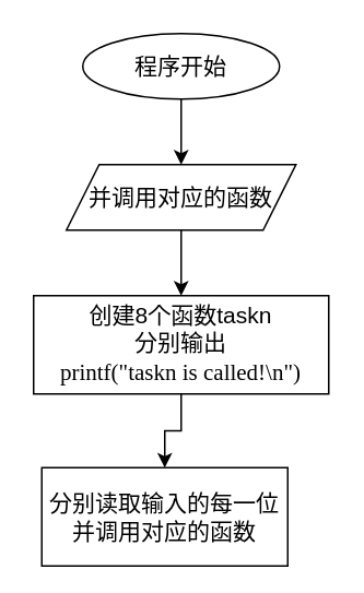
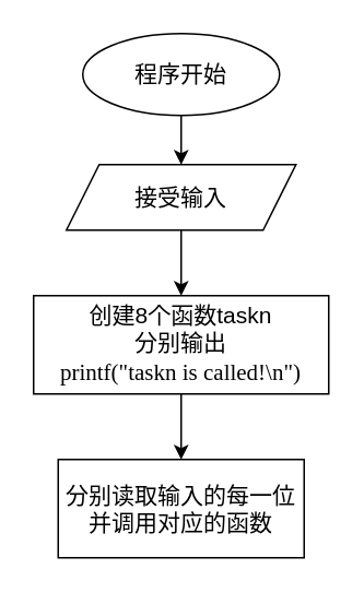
- <mxCell id="3" value="&lt;font style=&quot;font-size: 14px;&quot;&gt;程序开始&lt;/font&gt;" style="ellipse;whiteSpace=wrap;html=1;" parent="1" vertex="1"><mxGeometry x="50" y="20" width="120" height="40" as="geometry" /></mxCell>
+ <mxCell id="3" value="&lt;font style=&quot;font-size: 14px;&quot;&gt;程序开始&lt;/font&gt;" style="ellipse;whiteSpace=wrap;html=1;" parent="1" vertex="1"><mxGeometry x="50" y="20" width="120" height="50" as="geometry" /></mxCell>
- <mxCell id="5" value="&lt;span style=&quot;font-size: 14px;&quot;&gt;并调用对应的函数&lt;/span&gt;" style="shape=parallelogram;perimeter=parallelogramPerimeter;whiteSpace=wrap;html=1;fixedSize=1;" parent="1" vertex="1"><mxGeometry x="40" y="100" width="140" height="40" as="geometry" /></mxCell>
+ <mxCell id="5" value="&lt;span style=&quot;font-size: 14px;&quot;&gt;接受输入&lt;/span&gt;" style="shape=parallelogram;perimeter=parallelogramPerimeter;whiteSpace=wrap;html=1;fixedSize=1;" parent="1" vertex="1"><mxGeometry x="40" y="100" width="140" height="40" as="geometry" /></mxCell>
- <mxCell id="8" value="&lt;font style=&quot;font-size: 14px;&quot;&gt;分别读取输入的每一位&lt;/font&gt;&lt;div style=&quot;font-size: 14px;&quot;&gt;&lt;font style=&quot;font-size: 14px;&quot;&gt;并调用对应的函数&lt;/font&gt;&lt;/div&gt;" style="rounded=0;whiteSpace=wrap;html=1;" vertex="1" parent="1"><mxGeometry x="25" y="285" width="150" height="60" as="geometry" /></mxCell>
+ <mxCell id="8" value="&lt;font style=&quot;font-size: 14px;&quot;&gt;分别读取输入的每一位&lt;/font&gt;&lt;div style=&quot;font-size: 14px;&quot;&gt;&lt;font style=&quot;font-size: 14px;&quot;&gt;并调用对应的函数&lt;/font&gt;&lt;/div&gt;" style="rounded=0;whiteSpace=wrap;html=1;" vertex="1" parent="1"><mxGeometry x="35" y="280" width="150" height="60" as="geometry" /></mxCell>
